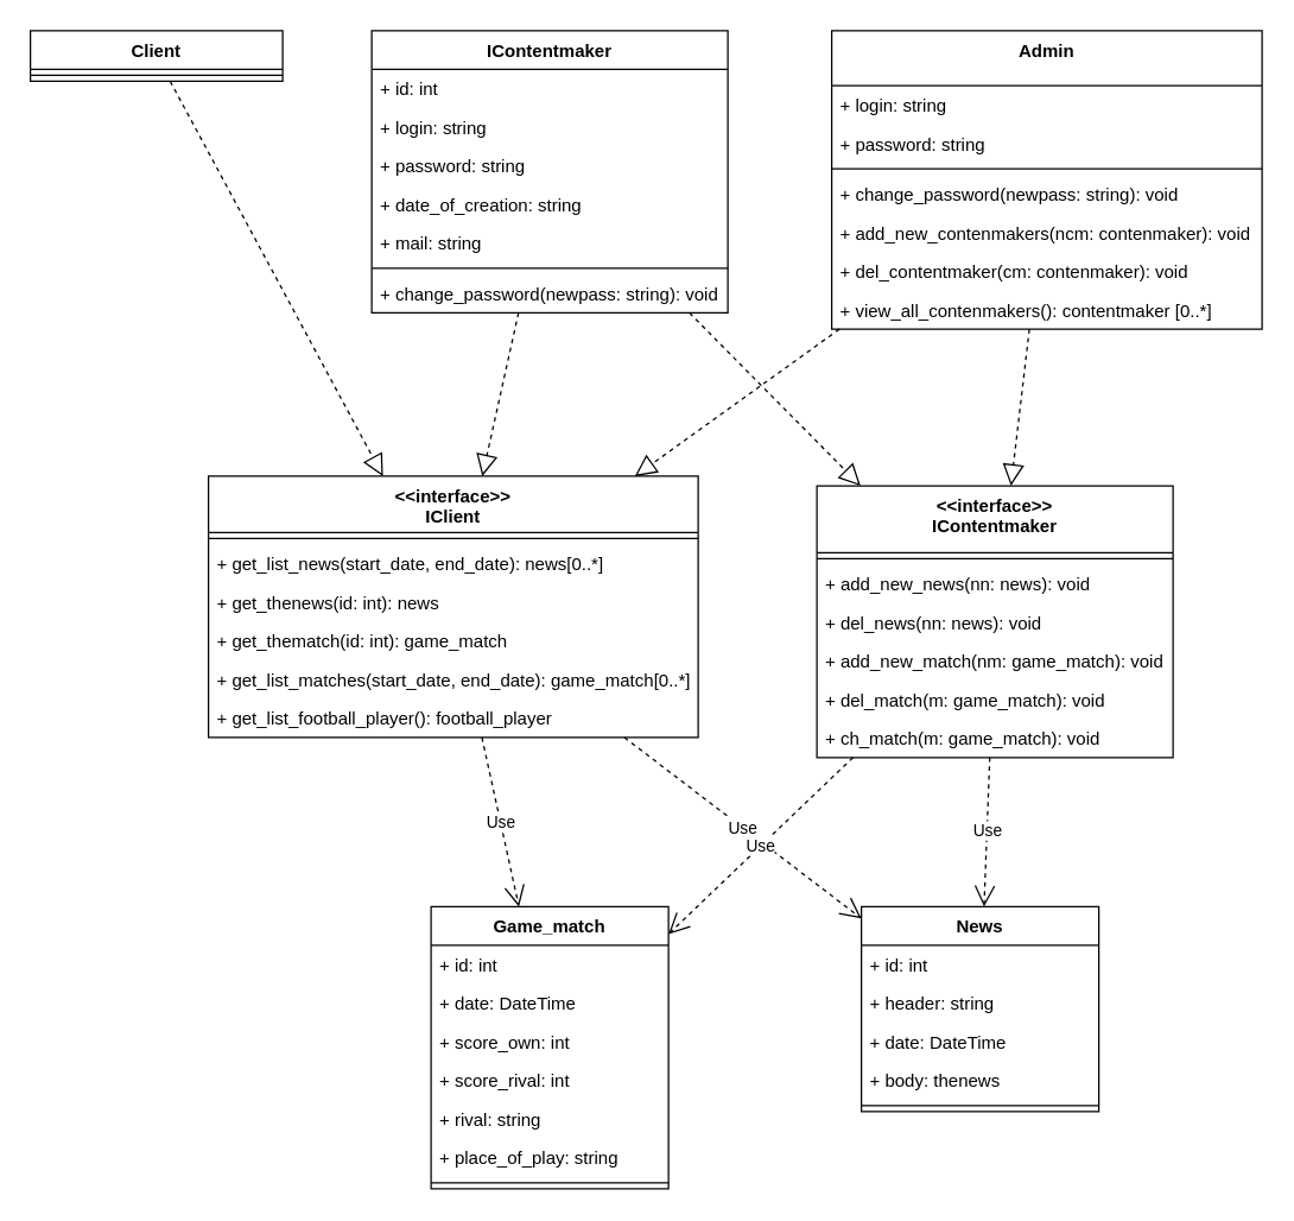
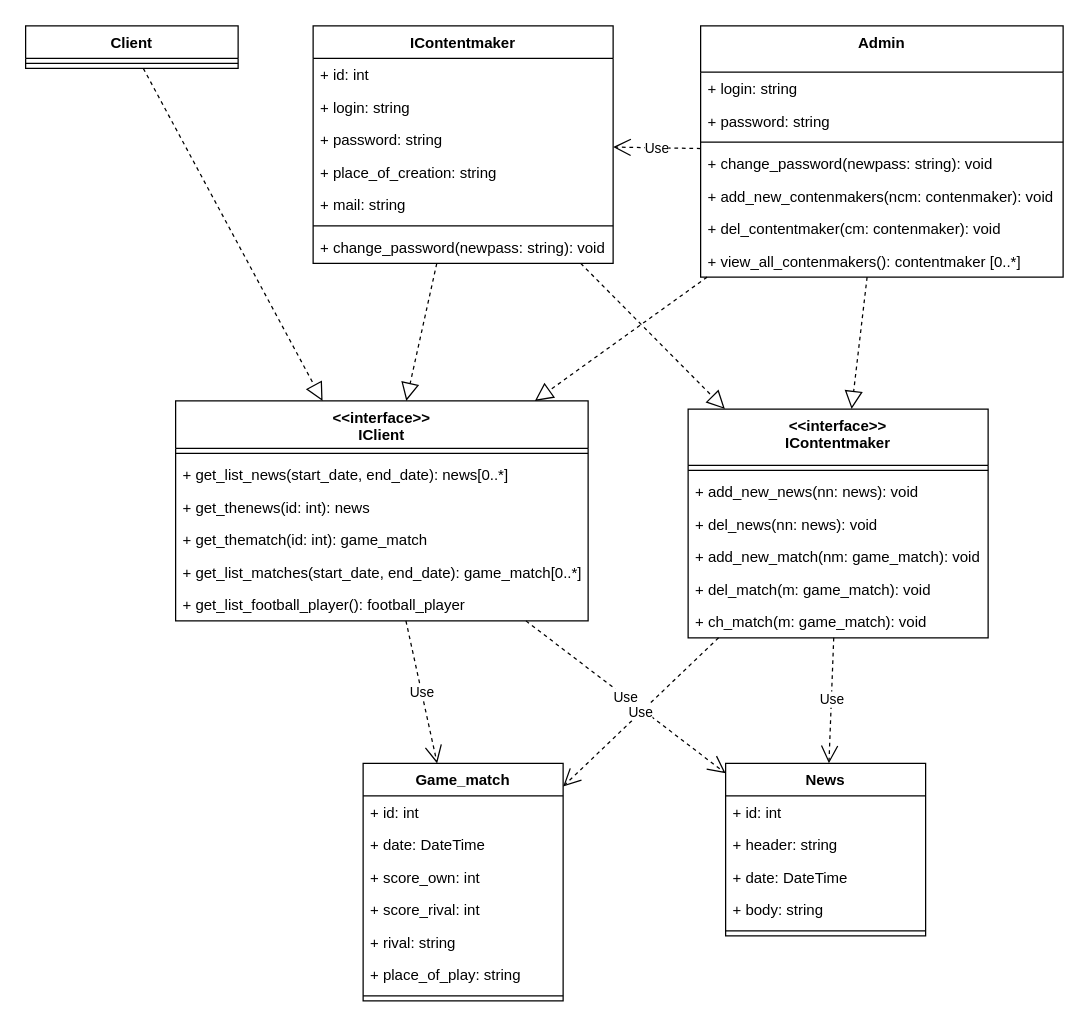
+ <mxCell id="52" value="Use" style="endArrow=open;endSize=12;dashed=1;html=1;" parent="1" source="24" target="16" edge="1"><mxGeometry width="160" relative="1" as="geometry"><mxPoint x="545" y="345.782" as="sourcePoint" /><mxPoint x="700" y="325.479" as="targetPoint" /></mxGeometry></mxCell>
- <mxCell id="20" value="+ date_of_creation: string" style="text;strokeColor=none;fillColor=none;align=left;verticalAlign=top;spacingLeft=4;spacingRight=4;overflow=hidden;rotatable=0;points=[[0,0.5],[1,0.5]];portConstraint=eastwest;" parent="16" vertex="1"><mxGeometry y="104" width="240" height="26" as="geometry" /></mxCell>
+ <mxCell id="20" value="+ place_of_creation: string" style="text;strokeColor=none;fillColor=none;align=left;verticalAlign=top;spacingLeft=4;spacingRight=4;overflow=hidden;rotatable=0;points=[[0,0.5],[1,0.5]];portConstraint=eastwest;" parent="16" vertex="1"><mxGeometry y="104" width="240" height="26" as="geometry" /></mxCell>
- <mxCell id="6" value="+ body: thenews" style="text;strokeColor=none;fillColor=none;align=left;verticalAlign=top;spacingLeft=4;spacingRight=4;overflow=hidden;rotatable=0;points=[[0,0.5],[1,0.5]];portConstraint=eastwest;" parent="2" vertex="1"><mxGeometry y="104" width="160" height="26" as="geometry" /></mxCell>
+ <mxCell id="6" value="+ body: string" style="text;strokeColor=none;fillColor=none;align=left;verticalAlign=top;spacingLeft=4;spacingRight=4;overflow=hidden;rotatable=0;points=[[0,0.5],[1,0.5]];portConstraint=eastwest;" parent="2" vertex="1"><mxGeometry y="104" width="160" height="26" as="geometry" /></mxCell>
